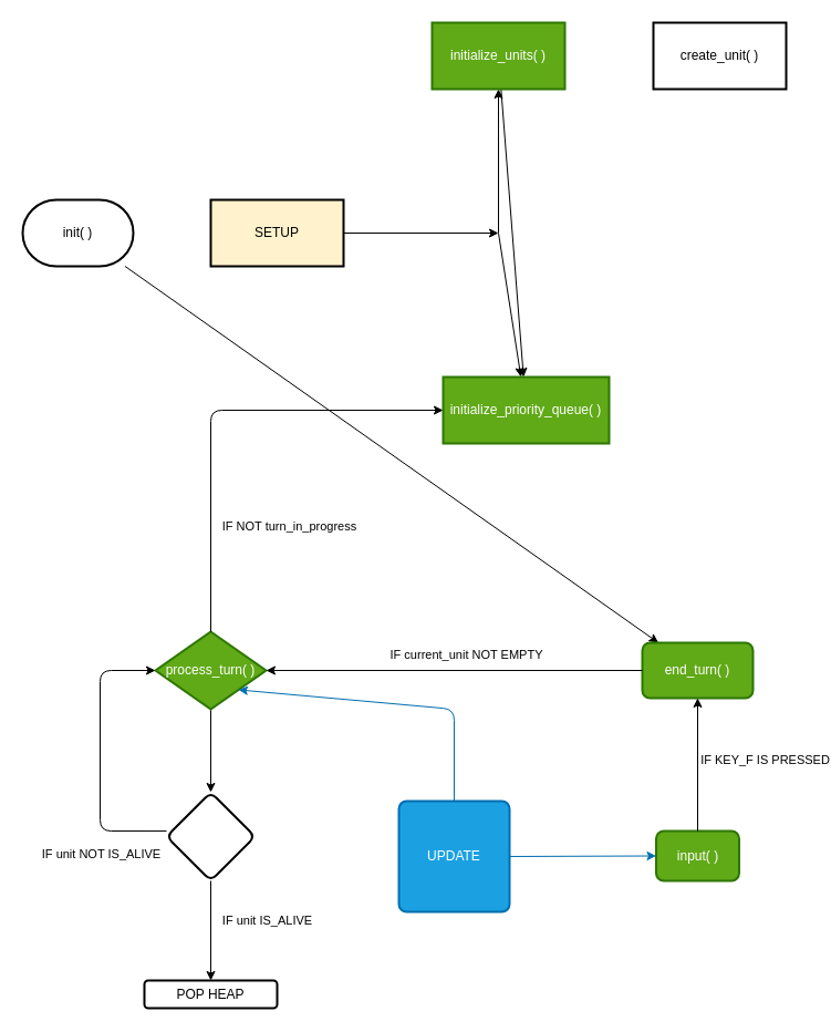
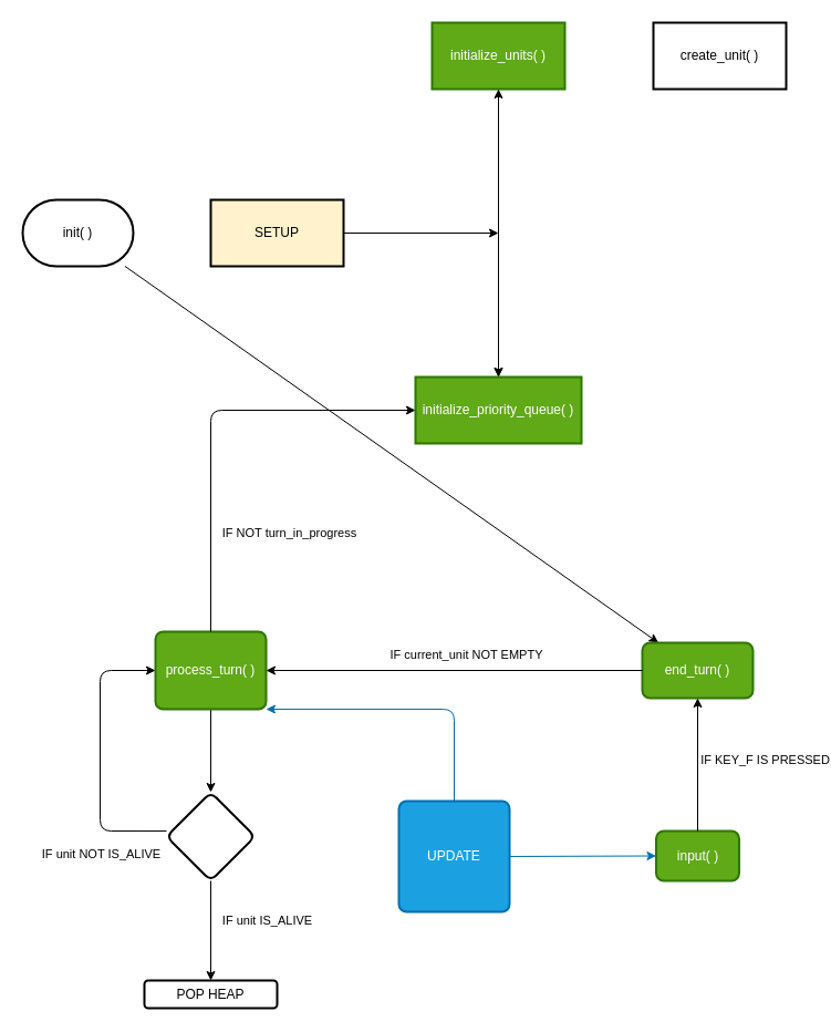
- <mxCell id="10" value="initialize_priority_queue( )" style="whiteSpace=wrap;html=1;strokeWidth=2;fillColor=#60a917;fontColor=#ffffff;strokeColor=#2D7600;" vertex="1" parent="1"><mxGeometry x="400" y="340" width="150" height="60" as="geometry" /></mxCell>
+ <mxCell id="10" value="initialize_priority_queue( )" style="whiteSpace=wrap;html=1;strokeWidth=2;fillColor=#60a917;fontColor=#ffffff;strokeColor=#2D7600;" vertex="1" parent="1"><mxGeometry x="375" y="340" width="150" height="60" as="geometry" /></mxCell>
- <mxCell id="13" value="process_turn( )" style="rhombus;whiteSpace=wrap;html=1;absoluteArcSize=1;arcSize=14;strokeWidth=2;fillColor=#60a917;fontColor=#ffffff;strokeColor=#2D7600;" vertex="1" parent="1"><mxGeometry x="140" y="570" width="100" height="70" as="geometry" /></mxCell>
+ <mxCell id="13" value="process_turn( )" style="rounded=1;whiteSpace=wrap;html=1;absoluteArcSize=1;arcSize=14;strokeWidth=2;fillColor=#60a917;fontColor=#ffffff;strokeColor=#2D7600;" vertex="1" parent="1"><mxGeometry x="140" y="570" width="100" height="70" as="geometry" /></mxCell>
